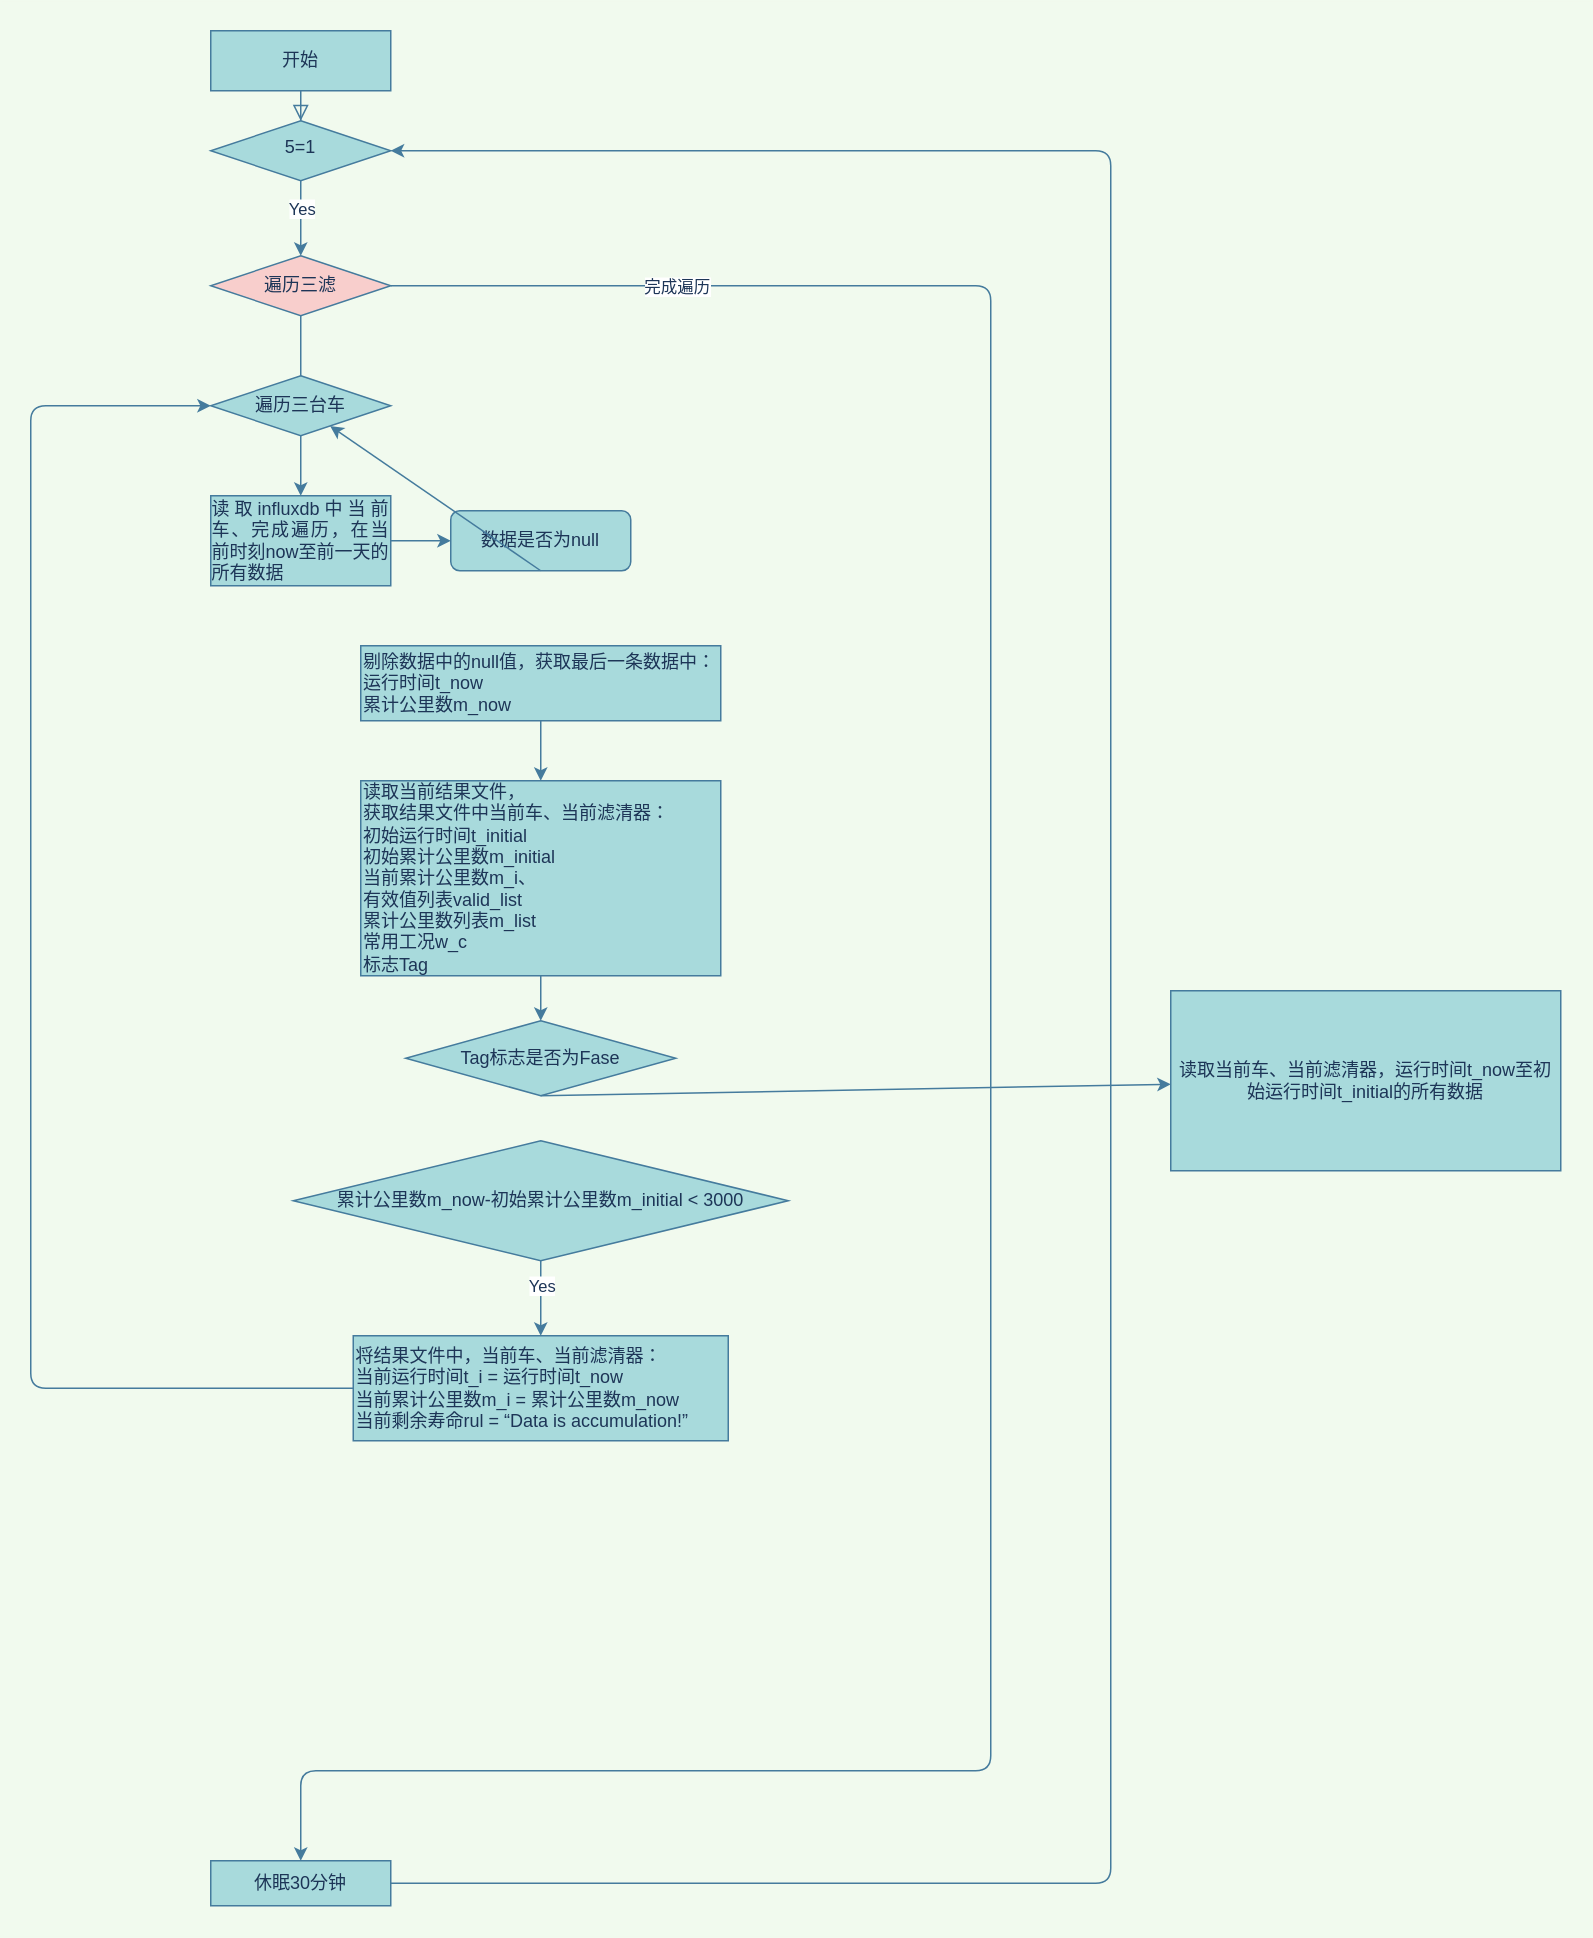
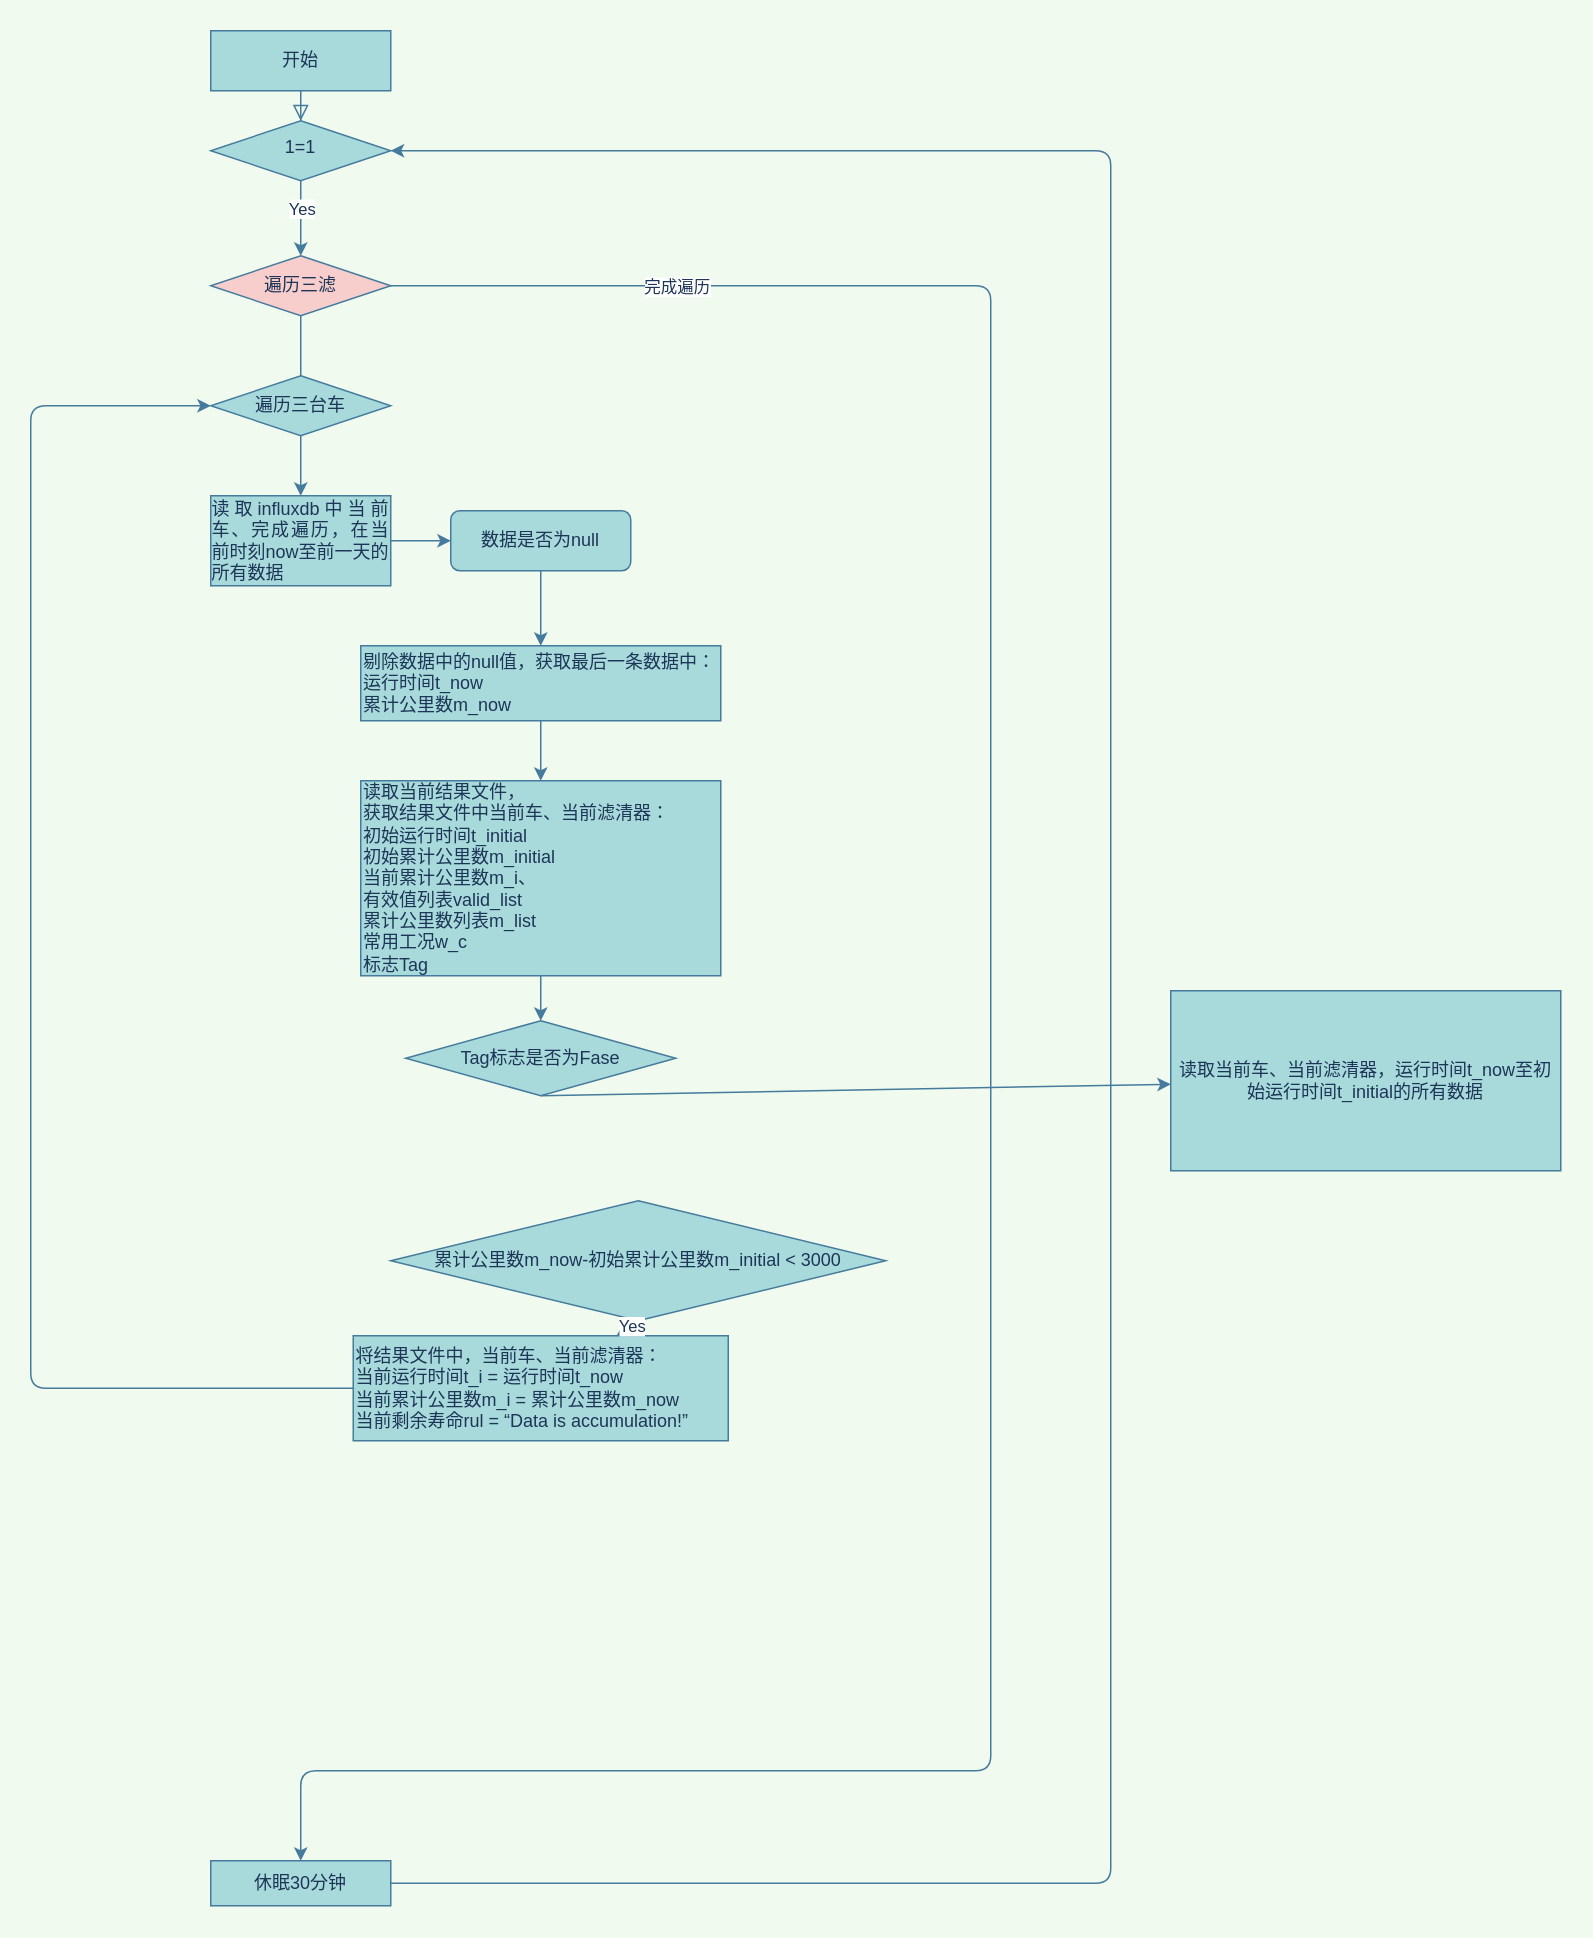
- <mxCell id="4" value="5=1" style="rhombus;whiteSpace=wrap;html=1;shadow=0;fontFamily=Helvetica;fontSize=12;align=center;strokeWidth=1;spacing=6;spacingTop=-4;fillColor=#A8DADC;strokeColor=#457B9D;fontColor=#1D3557;" parent="1" vertex="1"><mxGeometry x="140" y="80" width="120" height="40" as="geometry" /></mxCell>
+ <mxCell id="4" value="1=1" style="rhombus;whiteSpace=wrap;html=1;shadow=0;fontFamily=Helvetica;fontSize=12;align=center;strokeWidth=1;spacing=6;spacingTop=-4;fillColor=#A8DADC;strokeColor=#457B9D;fontColor=#1D3557;" parent="1" vertex="1"><mxGeometry x="140" y="80" width="120" height="40" as="geometry" /></mxCell>
- <mxCell id="20" value="" style="endArrow=classic;html=1;rounded=1;labelBackgroundColor=none;sketch=0;fontColor=#1D3557;strokeColor=#457B9D;fillColor=#A8DADC;curved=0;exitX=0.5;exitY=1;exitDx=0;exitDy=0;" edge="1" parent="1" source="15" target="11"><mxGeometry width="50" height="50" relative="1" as="geometry"><mxPoint x="420" y="570" as="sourcePoint" /><mxPoint x="470" y="520" as="targetPoint" /></mxGeometry></mxCell>
+ <mxCell id="20" value="" style="endArrow=classic;html=1;rounded=1;labelBackgroundColor=none;sketch=0;fontColor=#1D3557;strokeColor=#457B9D;fillColor=#A8DADC;curved=0;exitX=0.5;exitY=1;exitDx=0;exitDy=0;" edge="1" parent="1" source="15" target="19"><mxGeometry width="50" height="50" relative="1" as="geometry"><mxPoint x="420" y="570" as="sourcePoint" /><mxPoint x="470" y="520" as="targetPoint" /></mxGeometry></mxCell>
- <mxCell id="23" value="累计公里数m_now-初始累计公里数m_initial &amp;lt; 3000" style="rhombus;whiteSpace=wrap;html=1;rounded=0;labelBackgroundColor=none;labelBorderColor=none;sketch=0;fontColor=#1D3557;strokeColor=#457B9D;fillColor=#A8DADC;" vertex="1" parent="1"><mxGeometry x="195" y="760" width="330" height="80" as="geometry" /></mxCell>
+ <mxCell id="23" value="累计公里数m_now-初始累计公里数m_initial &amp;lt; 3000" style="rhombus;whiteSpace=wrap;html=1;rounded=0;labelBackgroundColor=none;labelBorderColor=none;sketch=0;fontColor=#1D3557;strokeColor=#457B9D;fillColor=#A8DADC;" vertex="1" parent="1"><mxGeometry x="260" y="800" width="330" height="80" as="geometry" /></mxCell>
